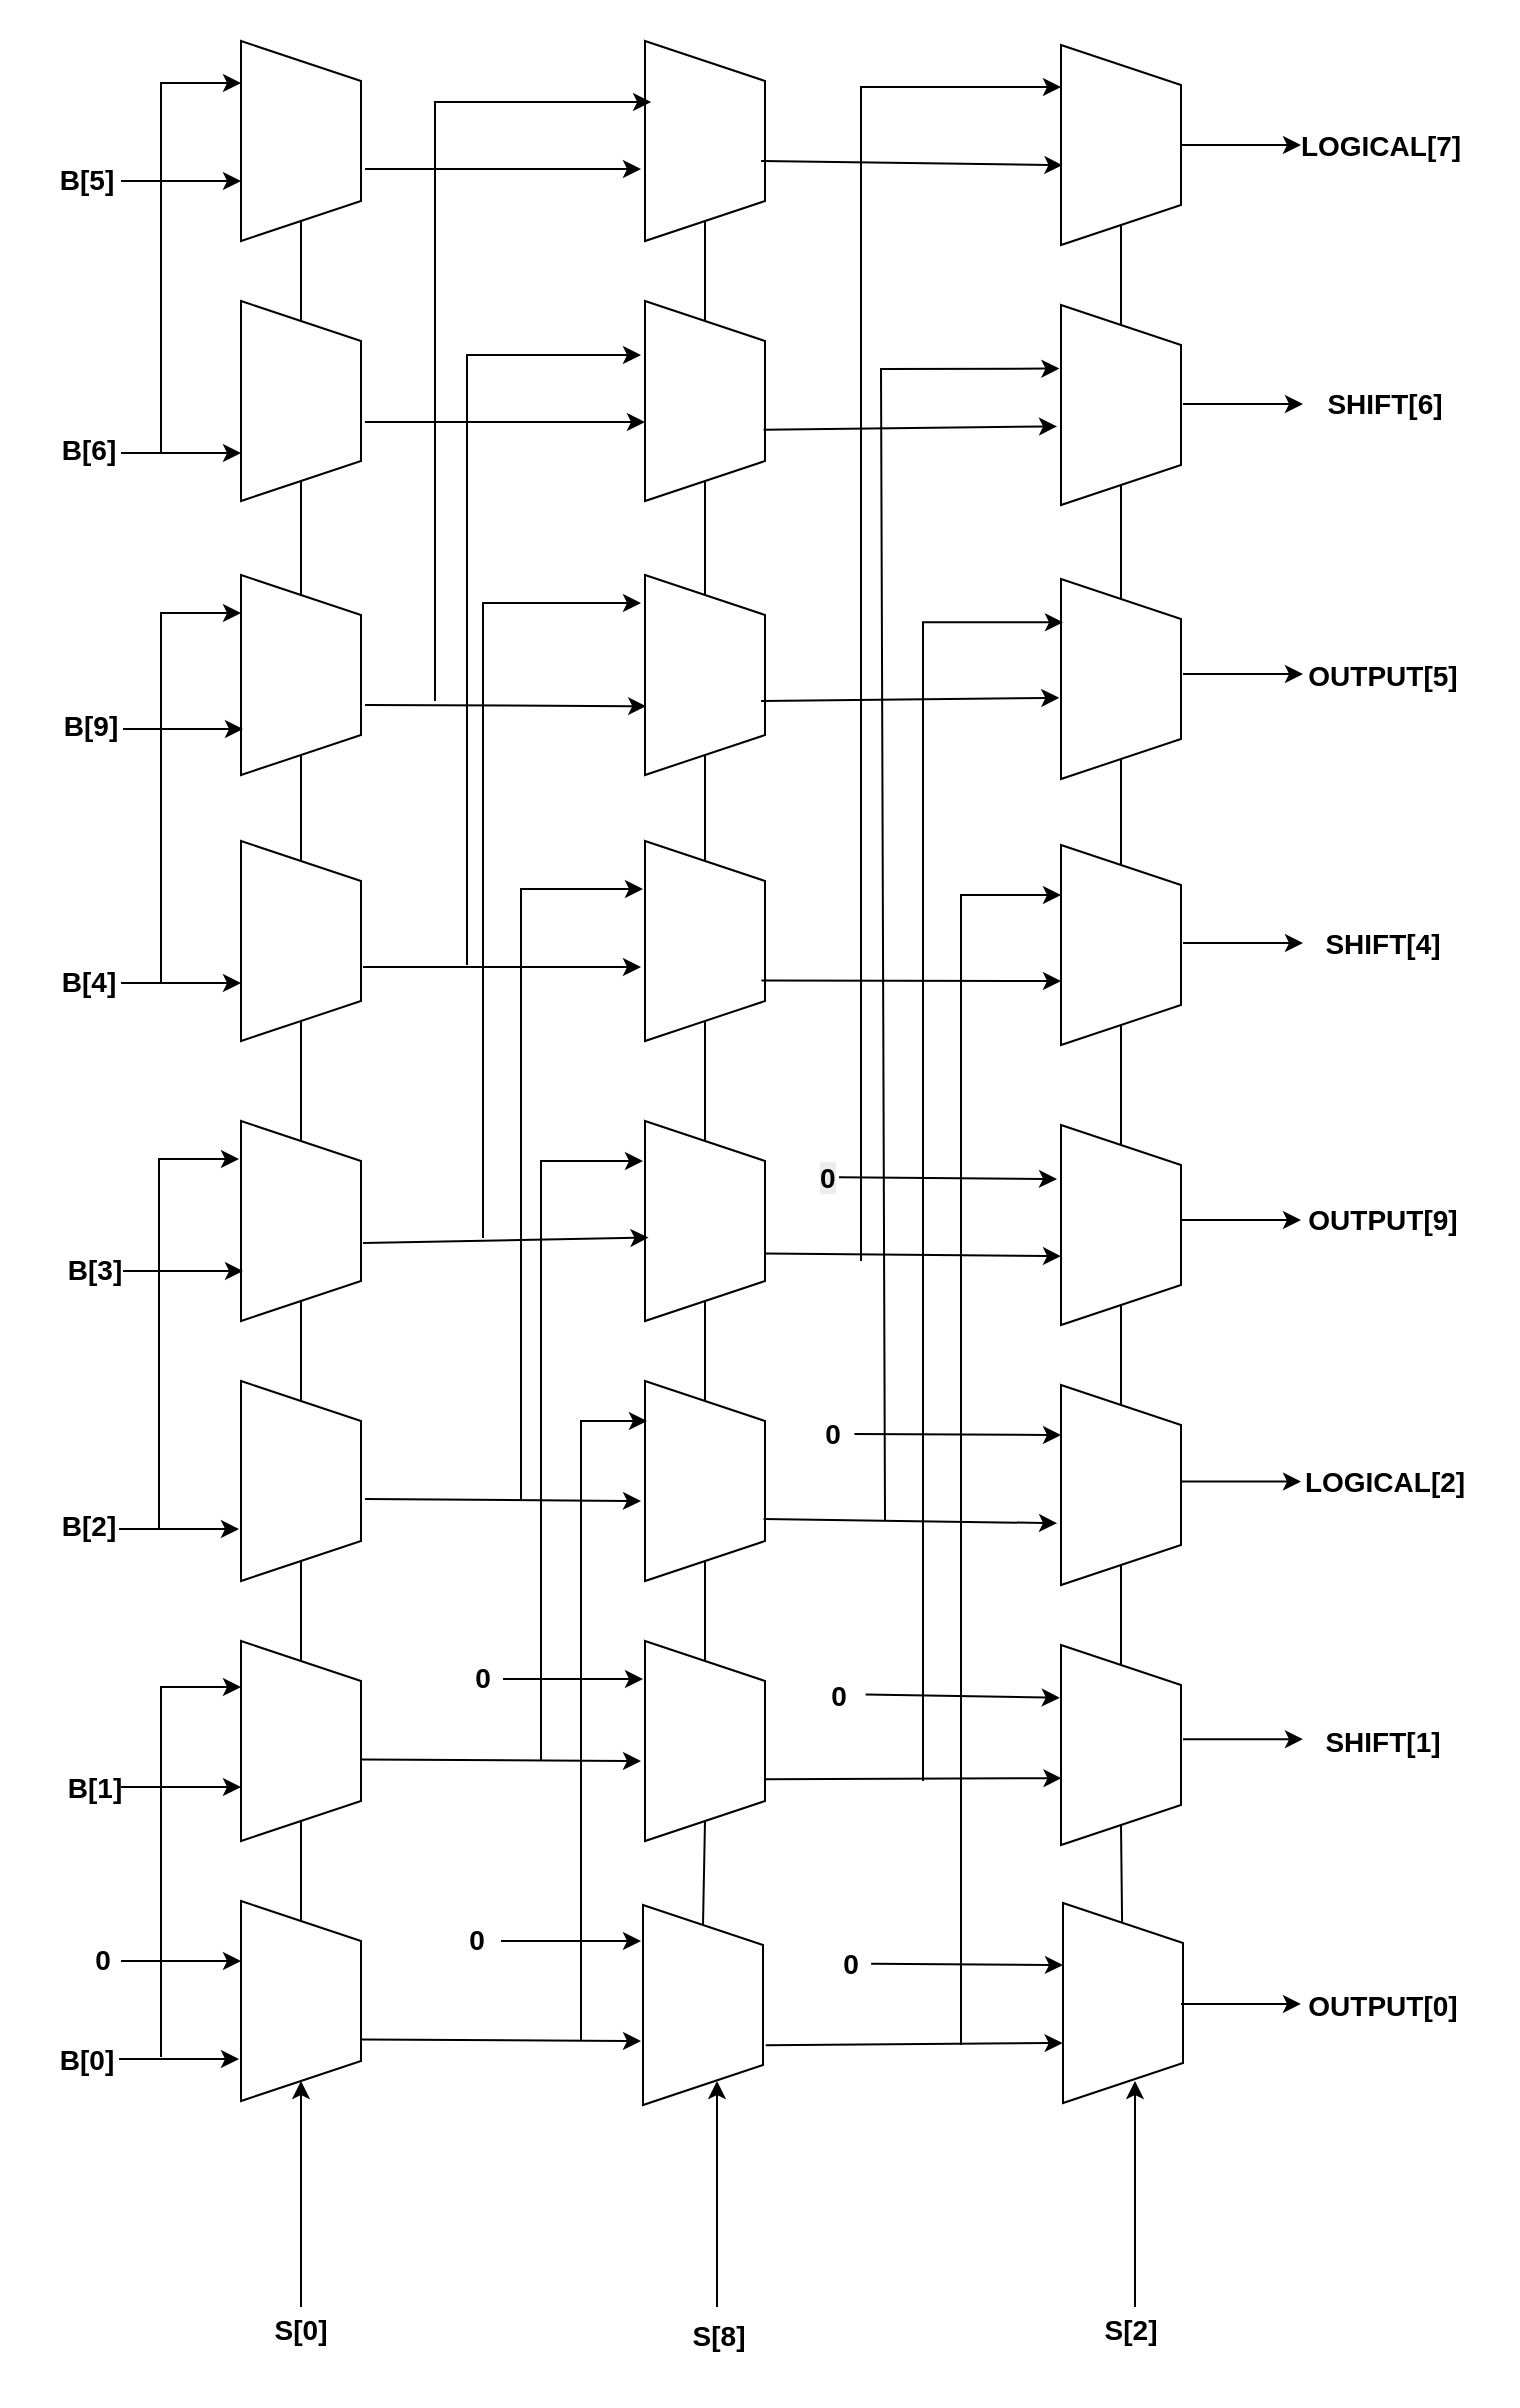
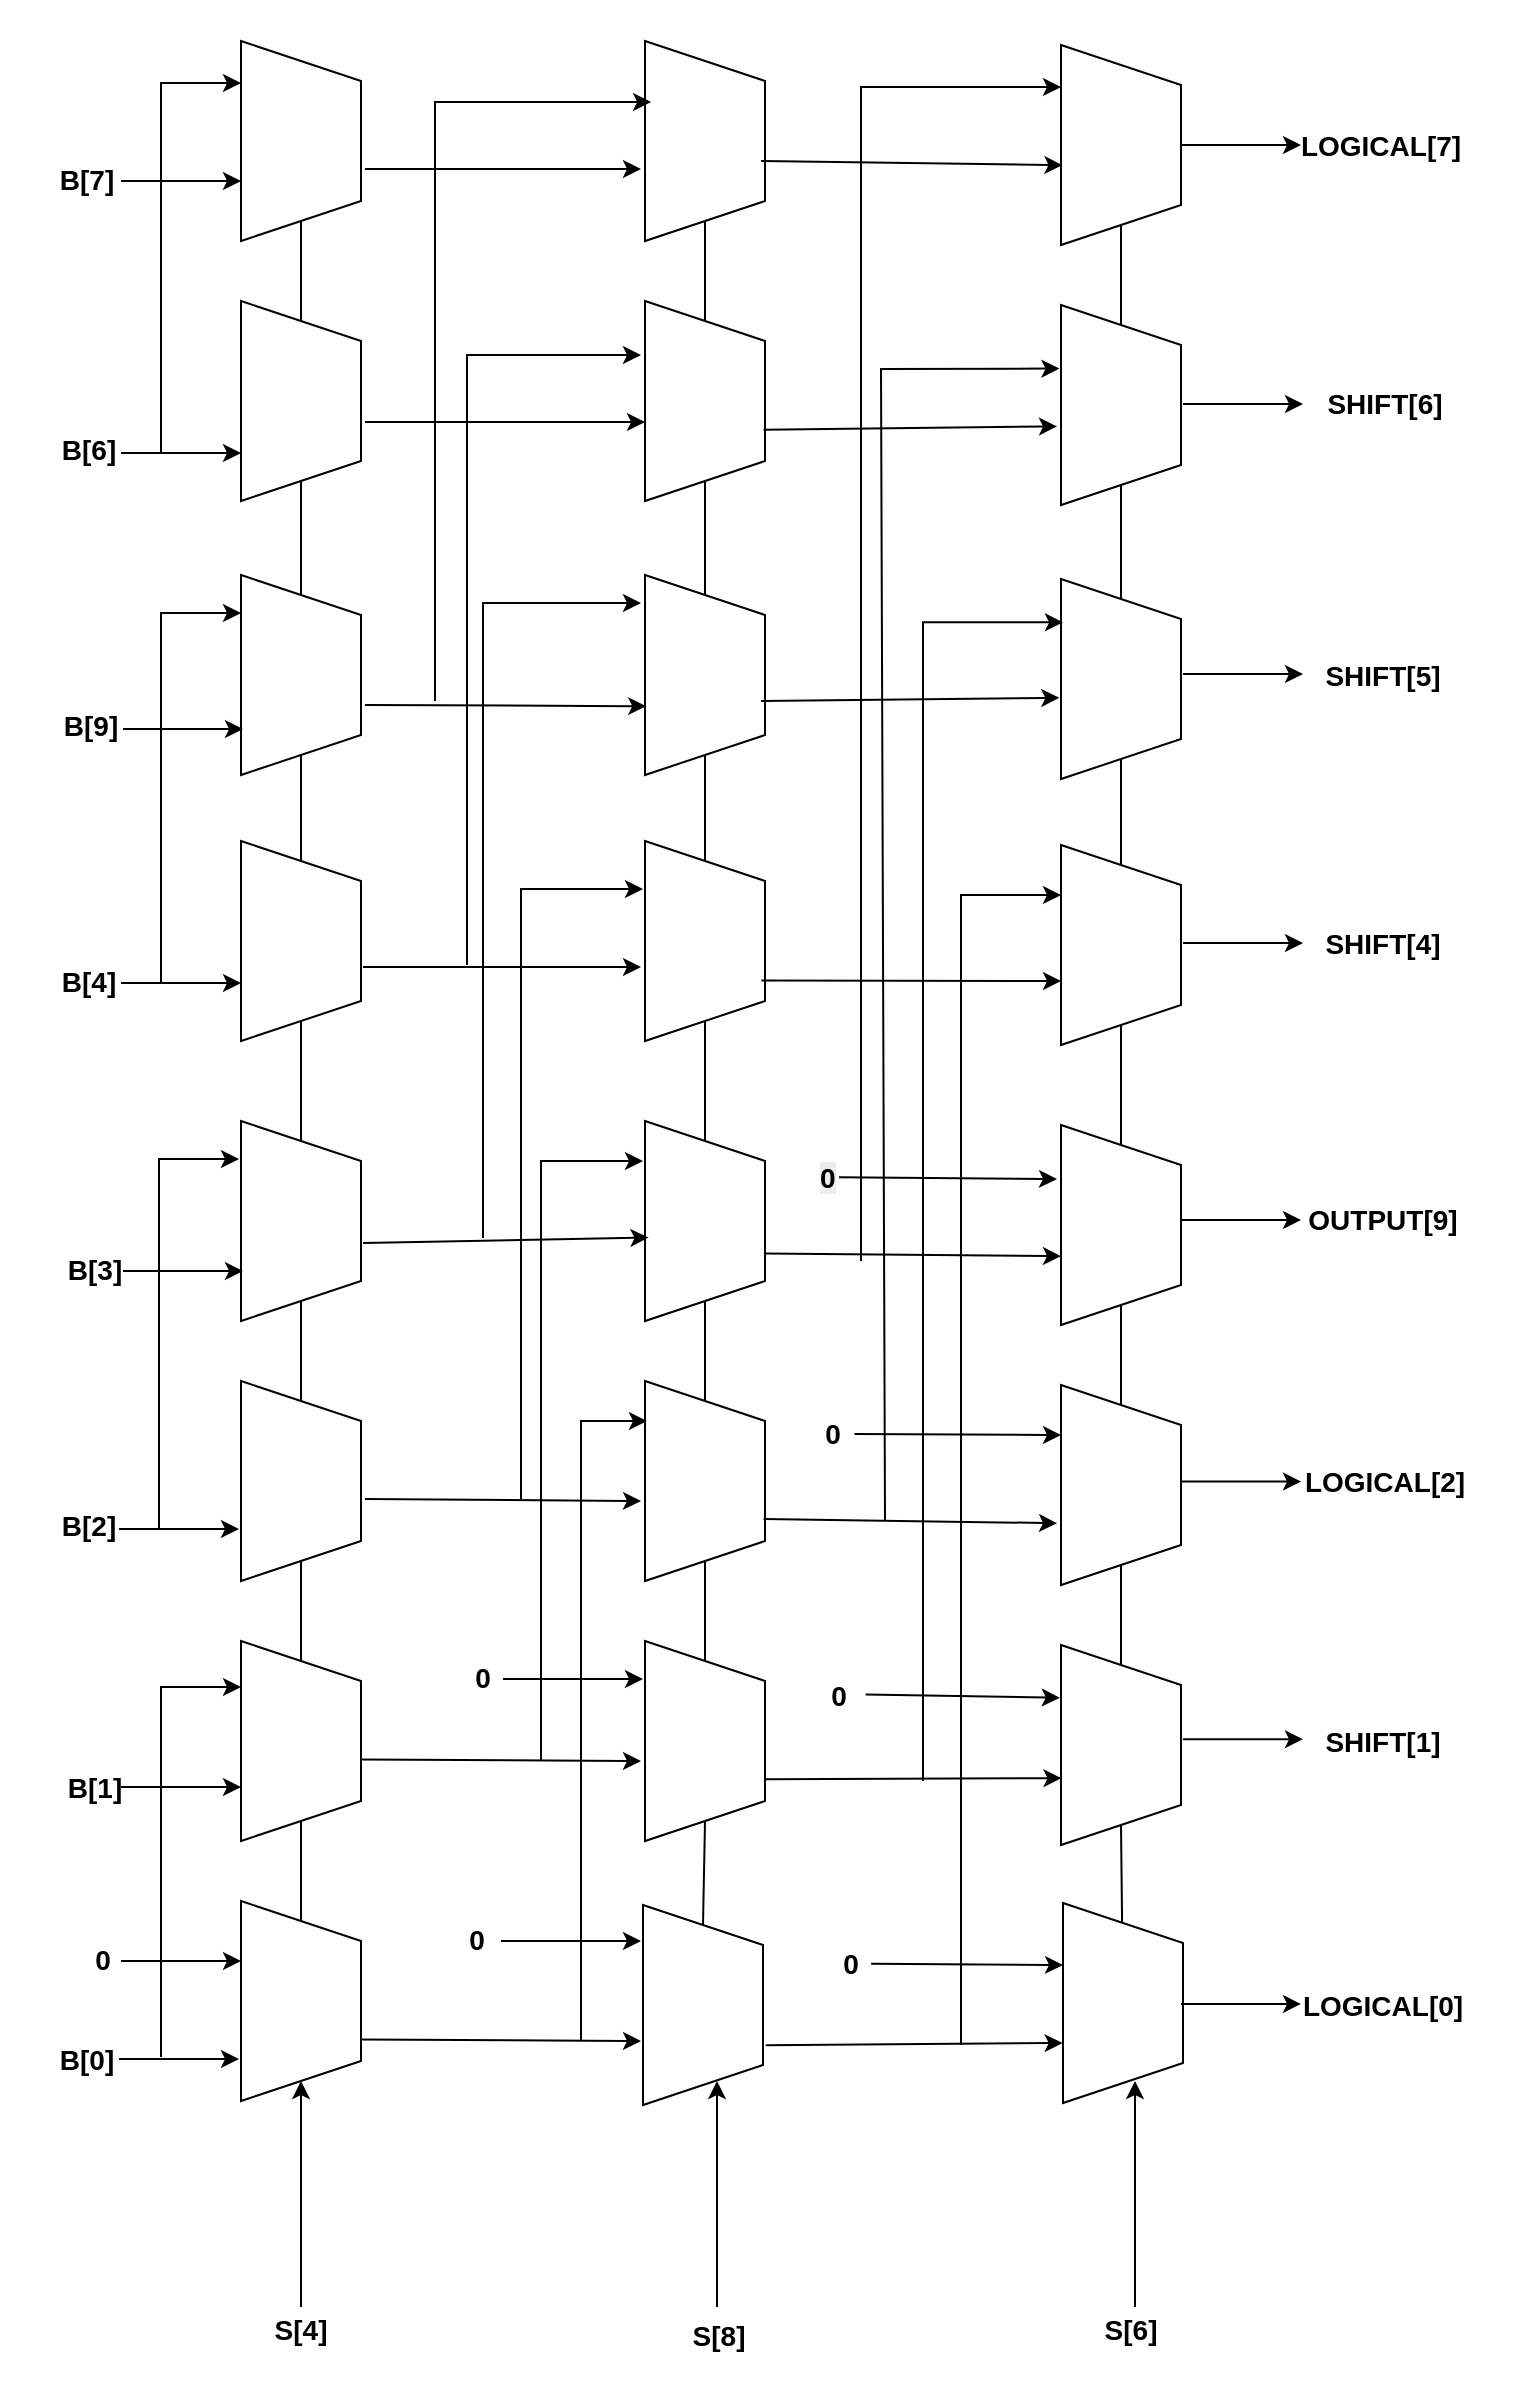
- <mxCell id="30" value="&lt;font style=&quot;font-size: 14px;&quot;&gt;&lt;b&gt;B[5]&lt;/b&gt;&lt;/font&gt;" style="text;html=1;align=center;verticalAlign=middle;resizable=0;points=[];autosize=1;strokeColor=none;fillColor=none;" parent="1" vertex="1"><mxGeometry x="20" y="75" width="45" height="29" as="geometry" /></mxCell>
+ <mxCell id="30" value="&lt;font style=&quot;font-size: 14px;&quot;&gt;&lt;b&gt;B[7]&lt;/b&gt;&lt;/font&gt;" style="text;html=1;align=center;verticalAlign=middle;resizable=0;points=[];autosize=1;strokeColor=none;fillColor=none;" parent="1" vertex="1"><mxGeometry x="20" y="75" width="45" height="29" as="geometry" /></mxCell>
- <mxCell id="118" value="&lt;b&gt;&lt;font style=&quot;font-size: 14px;&quot;&gt;OUTPUT[5]&lt;/font&gt;&lt;/b&gt;" style="text;html=1;align=center;verticalAlign=middle;resizable=0;points=[];autosize=1;strokeColor=none;fillColor=none;" vertex="1" parent="1"><mxGeometry x="644" y="323" width="93" height="29" as="geometry" /></mxCell>
+ <mxCell id="118" value="&lt;b&gt;&lt;font style=&quot;font-size: 14px;&quot;&gt;SHIFT[5]&lt;/font&gt;&lt;/b&gt;" style="text;html=1;align=center;verticalAlign=middle;resizable=0;points=[];autosize=1;strokeColor=none;fillColor=none;" vertex="1" parent="1"><mxGeometry x="644" y="323" width="93" height="29" as="geometry" /></mxCell>
- <mxCell id="122" value="&lt;b&gt;&lt;font style=&quot;font-size: 14px;&quot;&gt;OUTPUT[0]&lt;/font&gt;&lt;/b&gt;" style="text;html=1;align=center;verticalAlign=middle;resizable=0;points=[];autosize=1;strokeColor=none;fillColor=none;" vertex="1" parent="1"><mxGeometry x="644" y="988" width="93" height="29" as="geometry" /></mxCell>
+ <mxCell id="122" value="&lt;b&gt;&lt;font style=&quot;font-size: 14px;&quot;&gt;LOGICAL[0]&lt;/font&gt;&lt;/b&gt;" style="text;html=1;align=center;verticalAlign=middle;resizable=0;points=[];autosize=1;strokeColor=none;fillColor=none;" vertex="1" parent="1"><mxGeometry x="644" y="988" width="93" height="29" as="geometry" /></mxCell>
- <mxCell id="123" value="&lt;b&gt;&lt;font style=&quot;font-size: 14px;&quot;&gt;S[0]&lt;/font&gt;&lt;/b&gt;" style="text;html=1;align=center;verticalAlign=middle;resizable=0;points=[];autosize=1;strokeColor=none;fillColor=none;" vertex="1" parent="1"><mxGeometry x="128" y="1150" width="44" height="29" as="geometry" /></mxCell>
+ <mxCell id="123" value="&lt;b&gt;&lt;font style=&quot;font-size: 14px;&quot;&gt;S[4]&lt;/font&gt;&lt;/b&gt;" style="text;html=1;align=center;verticalAlign=middle;resizable=0;points=[];autosize=1;strokeColor=none;fillColor=none;" vertex="1" parent="1"><mxGeometry x="128" y="1150" width="44" height="29" as="geometry" /></mxCell>
- <mxCell id="125" value="&lt;font style=&quot;font-size: 14px;&quot;&gt;&lt;b&gt;S[2]&lt;/b&gt;&lt;/font&gt;" style="text;html=1;align=center;verticalAlign=middle;resizable=0;points=[];autosize=1;strokeColor=none;fillColor=none;" vertex="1" parent="1"><mxGeometry x="543" y="1150" width="44" height="29" as="geometry" /></mxCell>
+ <mxCell id="125" value="&lt;font style=&quot;font-size: 14px;&quot;&gt;&lt;b&gt;S[6]&lt;/b&gt;&lt;/font&gt;" style="text;html=1;align=center;verticalAlign=middle;resizable=0;points=[];autosize=1;strokeColor=none;fillColor=none;" vertex="1" parent="1"><mxGeometry x="543" y="1150" width="44" height="29" as="geometry" /></mxCell>
